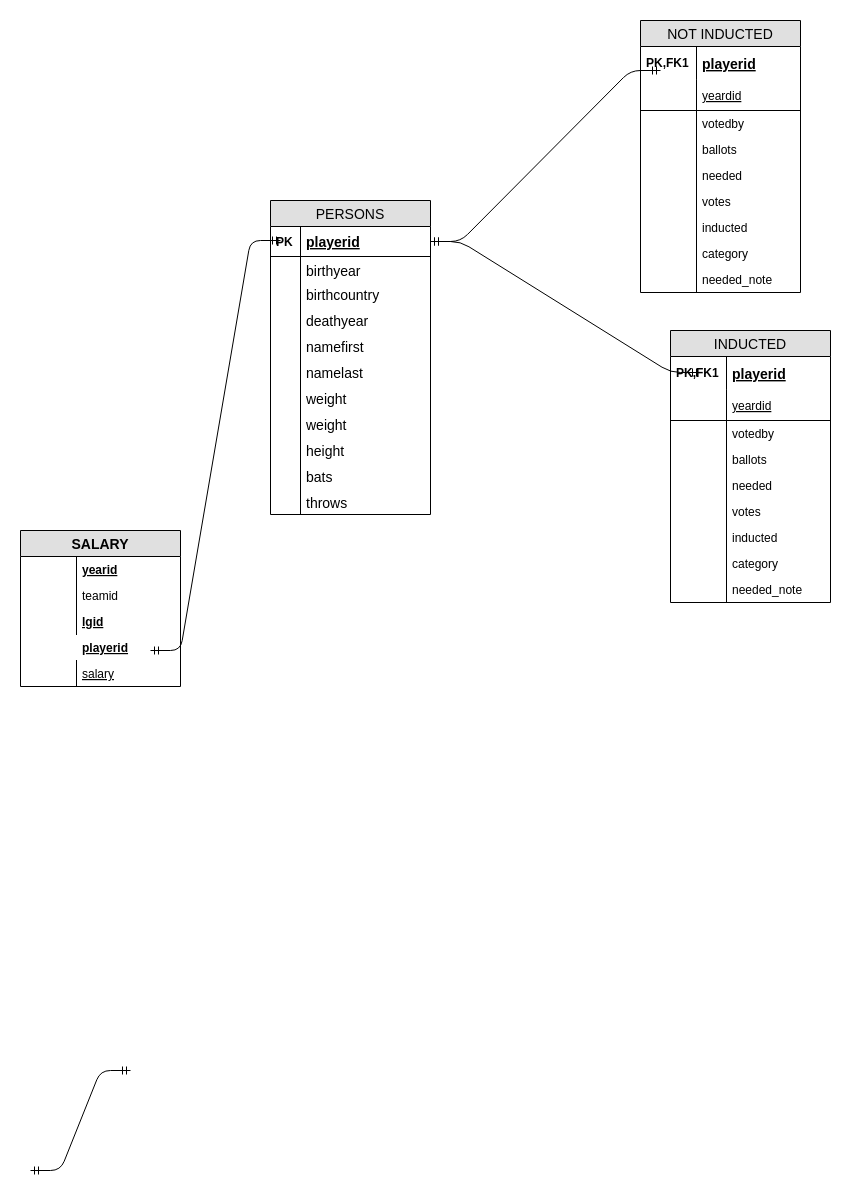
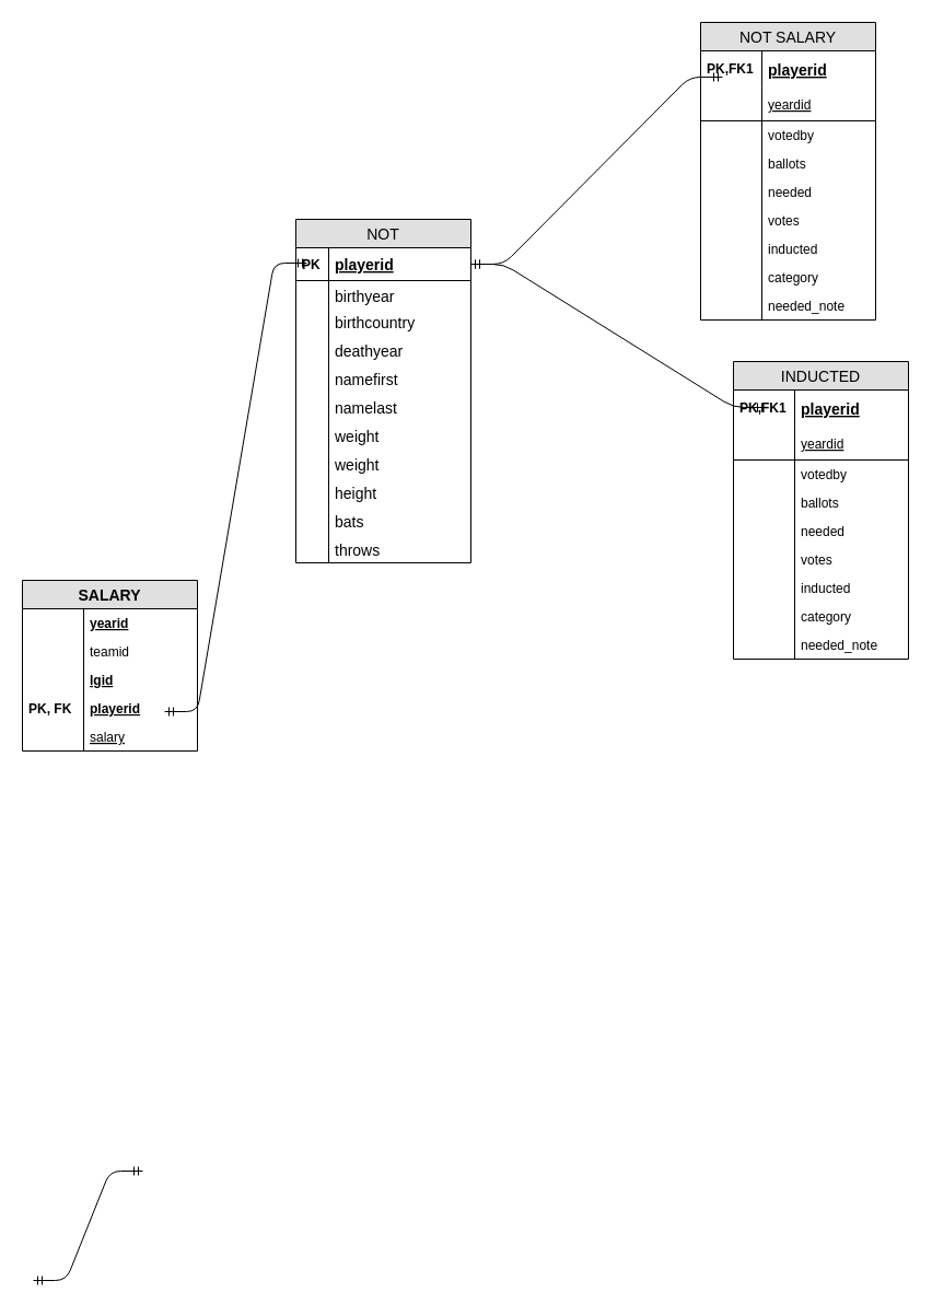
- <mxCell id="45" value="NOT INDUCTED" style="swimlane;fontStyle=0;childLayout=stackLayout;horizontal=1;startSize=26;fillColor=#e0e0e0;horizontalStack=0;resizeParent=1;resizeParentMax=0;resizeLast=0;collapsible=1;marginBottom=0;swimlaneFillColor=#ffffff;align=center;fontSize=14;" parent="1" vertex="1"><mxGeometry x="640" y="20" width="160" height="272" as="geometry" /></mxCell>
+ <mxCell id="45" value="NOT SALARY" style="swimlane;fontStyle=0;childLayout=stackLayout;horizontal=1;startSize=26;fillColor=#e0e0e0;horizontalStack=0;resizeParent=1;resizeParentMax=0;resizeLast=0;collapsible=1;marginBottom=0;swimlaneFillColor=#ffffff;align=center;fontSize=14;" parent="1" vertex="1"><mxGeometry x="640" y="20" width="160" height="272" as="geometry" /></mxCell>
- <mxCell id="2" value="PERSONS" style="swimlane;fontStyle=0;childLayout=stackLayout;horizontal=1;startSize=26;fillColor=#e0e0e0;horizontalStack=0;resizeParent=1;resizeParentMax=0;resizeLast=0;collapsible=1;marginBottom=0;swimlaneFillColor=#ffffff;align=center;fontSize=14;" parent="1" vertex="1"><mxGeometry x="270" y="200" width="160" height="314" as="geometry" /></mxCell>
+ <mxCell id="2" value="NOT" style="swimlane;fontStyle=0;childLayout=stackLayout;horizontal=1;startSize=26;fillColor=#e0e0e0;horizontalStack=0;resizeParent=1;resizeParentMax=0;resizeLast=0;collapsible=1;marginBottom=0;swimlaneFillColor=#ffffff;align=center;fontSize=14;" parent="1" vertex="1"><mxGeometry x="270" y="200" width="160" height="314" as="geometry" /></mxCell>
+ <mxCell id="72" value="PK, FK" style="shape=partialRectangle;fontStyle=1;top=0;left=0;bottom=0;fillColor=none;align=left;verticalAlign=middle;spacingLeft=4;spacingRight=4;overflow=hidden;rotatable=0;points=[];portConstraint=eastwest;part=1;fontSize=12;" vertex="1" connectable="0" parent="71"><mxGeometry width="56" height="26" as="geometry" /></mxCell>
